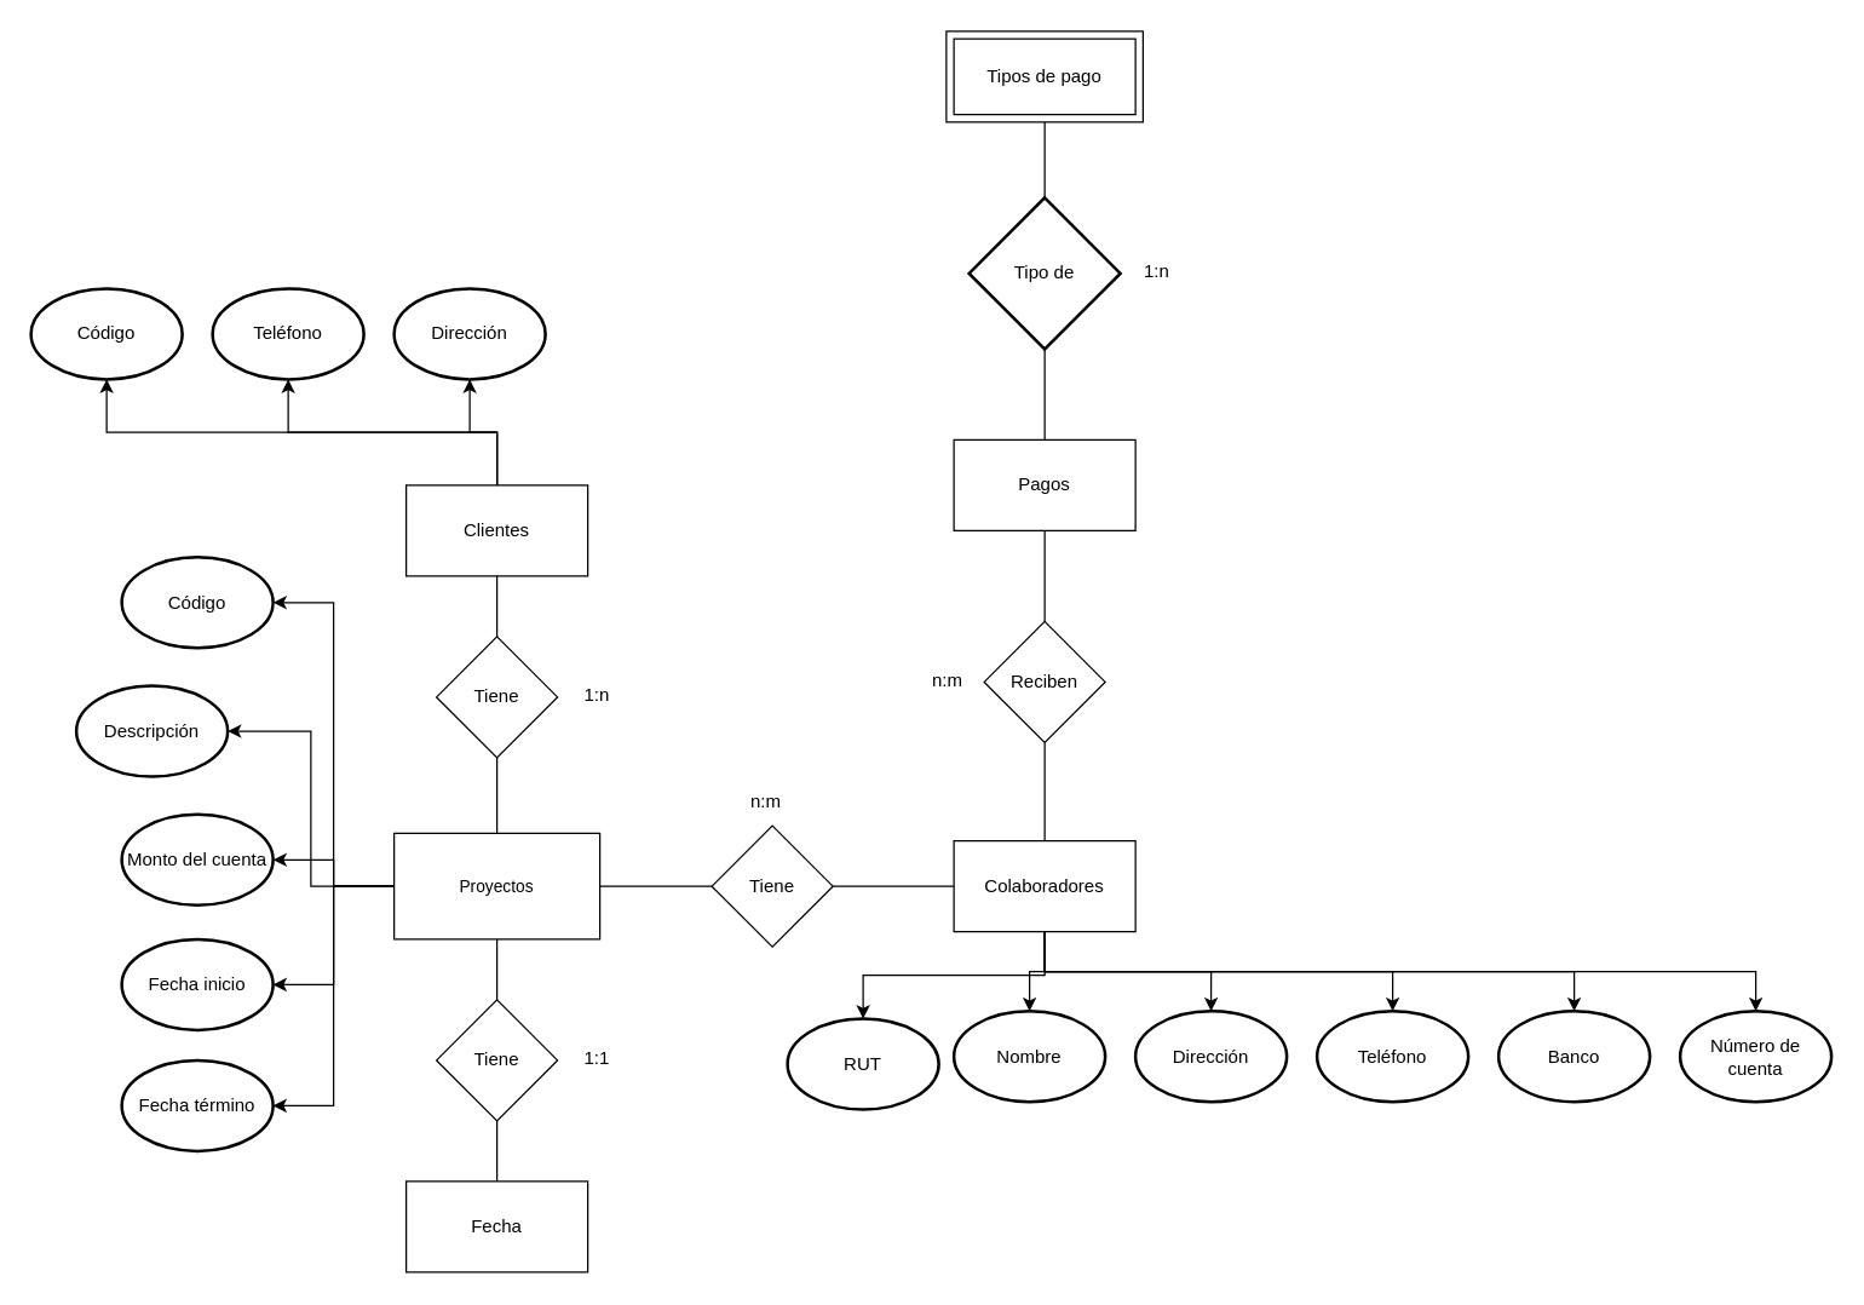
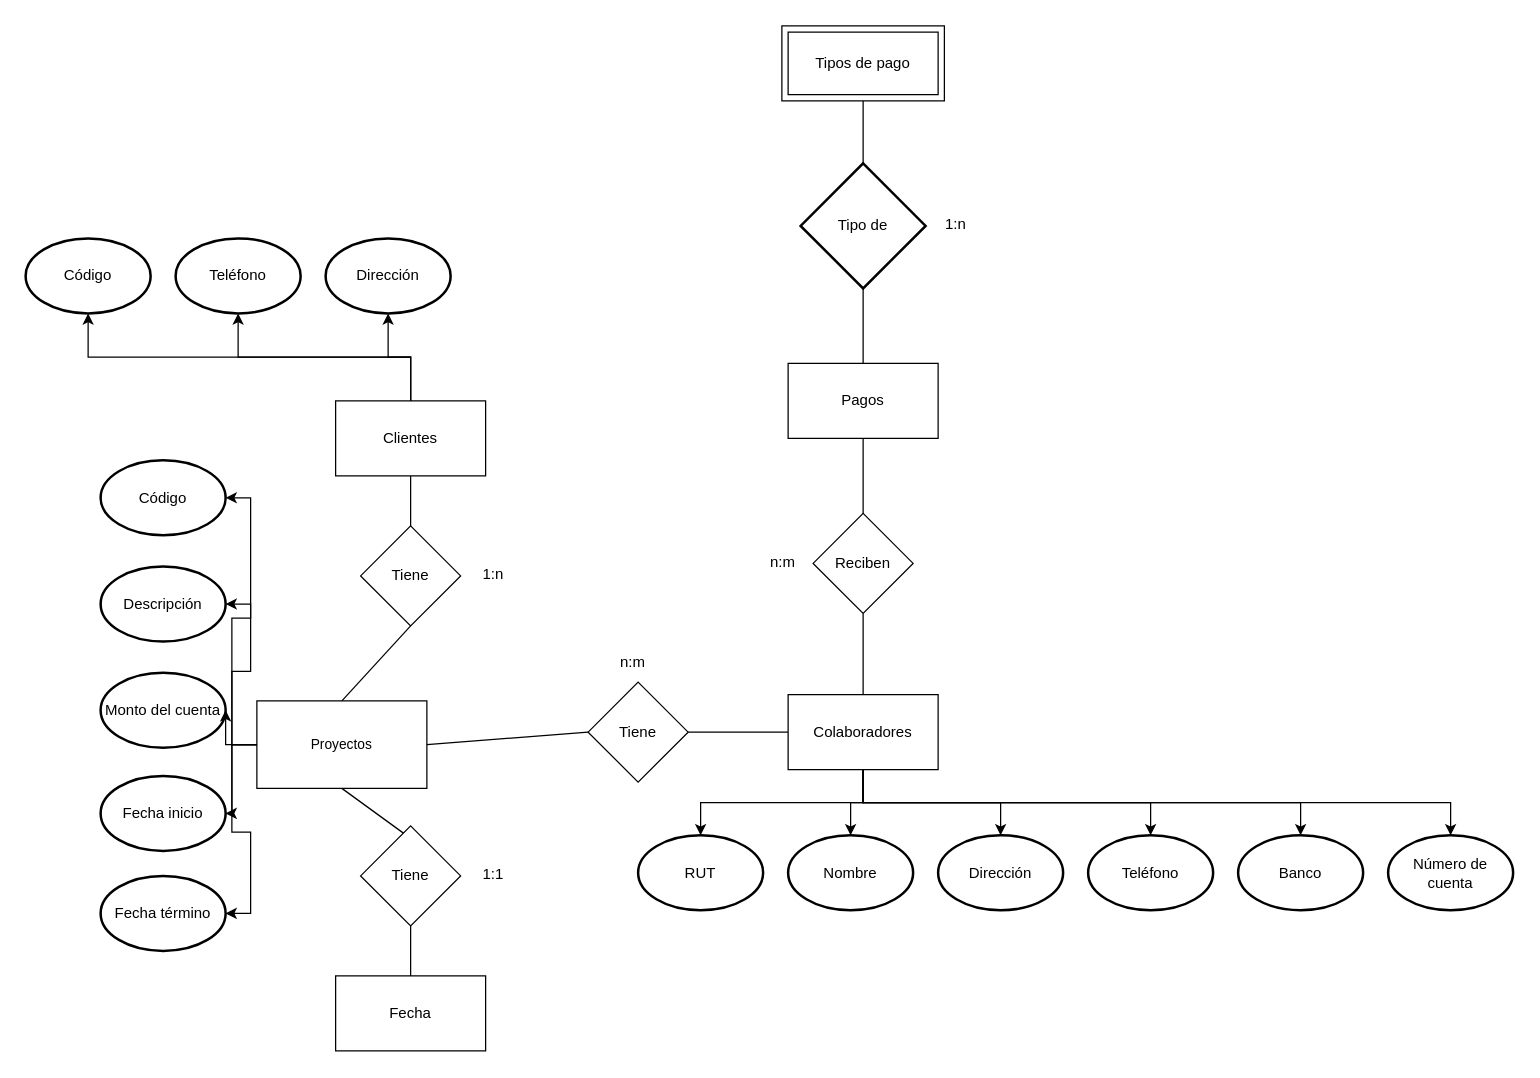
- <mxCell id="24" value="Descripción" style="strokeWidth=2;html=1;shape=mxgraph.flowchart.start_1;whiteSpace=wrap;" vertex="1" parent="1"><mxGeometry x="50" y="452.5" width="100" height="60" as="geometry" /></mxCell>
+ <mxCell id="24" value="Descripción" style="strokeWidth=2;html=1;shape=mxgraph.flowchart.start_1;whiteSpace=wrap;" vertex="1" parent="1"><mxGeometry x="80" y="452.5" width="100" height="60" as="geometry" /></mxCell>
- <mxCell id="2" value="&lt;font style=&quot;font-size: 11px;&quot;&gt;Proyectos&lt;/font&gt;" style="rounded=0;whiteSpace=wrap;html=1;align=center;" vertex="1" parent="1"><mxGeometry x="260" y="550" width="136" height="70" as="geometry" /></mxCell>
+ <mxCell id="2" value="&lt;font style=&quot;font-size: 11px;&quot;&gt;Proyectos&lt;/font&gt;" style="rounded=0;whiteSpace=wrap;html=1;align=center;" vertex="1" parent="1"><mxGeometry x="205" y="560" width="136" height="70" as="geometry" /></mxCell>
- <mxCell id="39" value="RUT" style="strokeWidth=2;html=1;shape=mxgraph.flowchart.start_1;whiteSpace=wrap;" vertex="1" parent="1"><mxGeometry x="520" y="672.5" width="100" height="60" as="geometry" /></mxCell>
+ <mxCell id="39" value="RUT" style="strokeWidth=2;html=1;shape=mxgraph.flowchart.start_1;whiteSpace=wrap;" vertex="1" parent="1"><mxGeometry x="510" y="667.5" width="100" height="60" as="geometry" /></mxCell>
